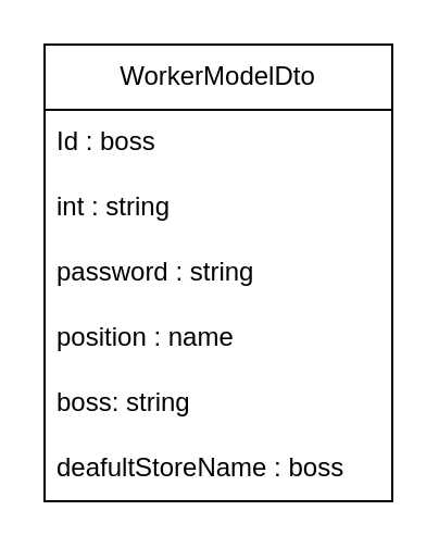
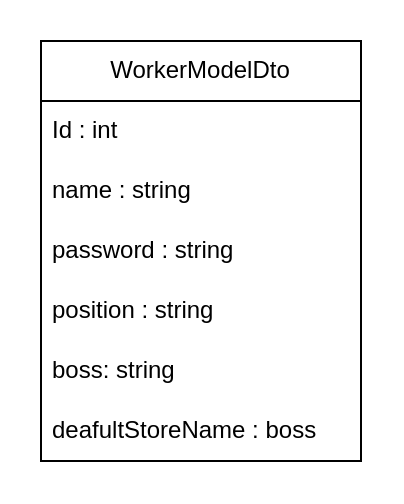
- <mxCell id="3" value="Id : boss" style="text;strokeColor=none;fillColor=none;align=left;verticalAlign=middle;spacingLeft=4;spacingRight=4;overflow=hidden;points=[[0,0.5],[1,0.5]];portConstraint=eastwest;rotatable=0;whiteSpace=wrap;html=1;" vertex="1" parent="2"><mxGeometry y="30" width="160" height="30" as="geometry" /></mxCell>
+ <mxCell id="3" value="Id : int" style="text;strokeColor=none;fillColor=none;align=left;verticalAlign=middle;spacingLeft=4;spacingRight=4;overflow=hidden;points=[[0,0.5],[1,0.5]];portConstraint=eastwest;rotatable=0;whiteSpace=wrap;html=1;" vertex="1" parent="2"><mxGeometry y="30" width="160" height="30" as="geometry" /></mxCell>
- <mxCell id="4" value="int : string" style="text;strokeColor=none;fillColor=none;align=left;verticalAlign=middle;spacingLeft=4;spacingRight=4;overflow=hidden;points=[[0,0.5],[1,0.5]];portConstraint=eastwest;rotatable=0;whiteSpace=wrap;html=1;" vertex="1" parent="2"><mxGeometry y="60" width="160" height="30" as="geometry" /></mxCell>
+ <mxCell id="4" value="name : string" style="text;strokeColor=none;fillColor=none;align=left;verticalAlign=middle;spacingLeft=4;spacingRight=4;overflow=hidden;points=[[0,0.5],[1,0.5]];portConstraint=eastwest;rotatable=0;whiteSpace=wrap;html=1;" vertex="1" parent="2"><mxGeometry y="60" width="160" height="30" as="geometry" /></mxCell>
- <mxCell id="6" value="position : name" style="text;strokeColor=none;fillColor=none;align=left;verticalAlign=middle;spacingLeft=4;spacingRight=4;overflow=hidden;points=[[0,0.5],[1,0.5]];portConstraint=eastwest;rotatable=0;whiteSpace=wrap;html=1;" vertex="1" parent="2"><mxGeometry y="120" width="160" height="30" as="geometry" /></mxCell>
+ <mxCell id="6" value="position : string" style="text;strokeColor=none;fillColor=none;align=left;verticalAlign=middle;spacingLeft=4;spacingRight=4;overflow=hidden;points=[[0,0.5],[1,0.5]];portConstraint=eastwest;rotatable=0;whiteSpace=wrap;html=1;" vertex="1" parent="2"><mxGeometry y="120" width="160" height="30" as="geometry" /></mxCell>
